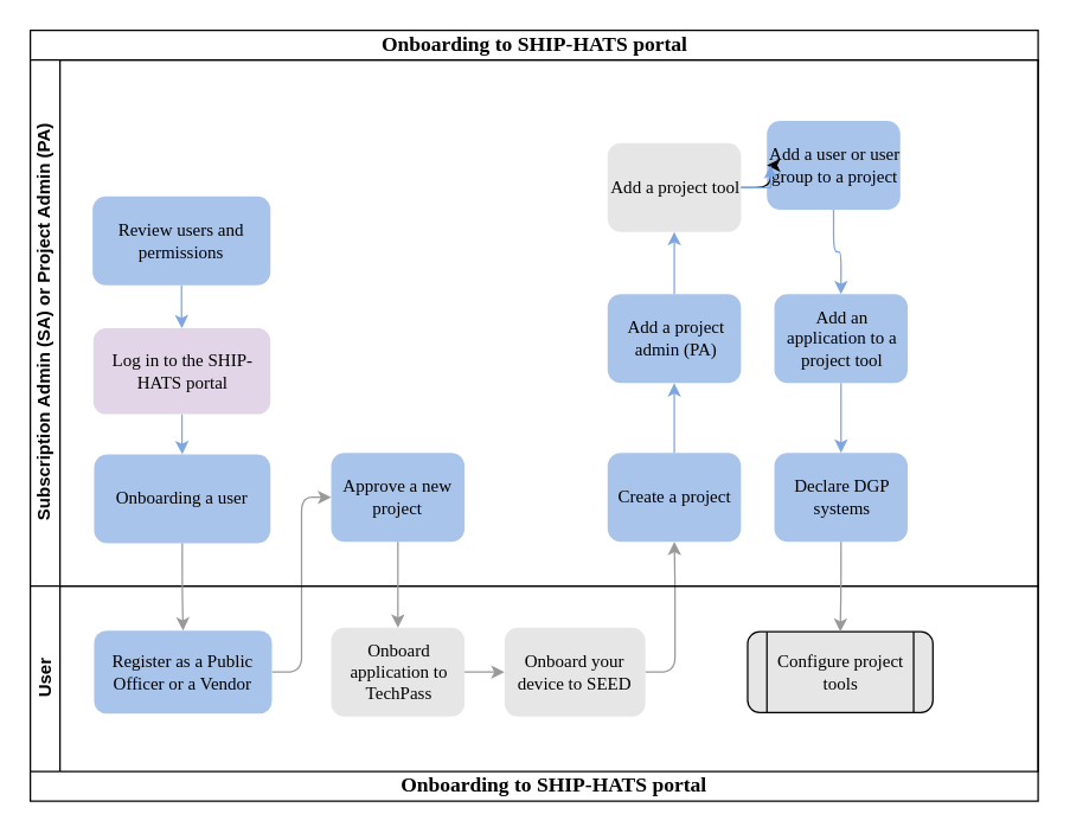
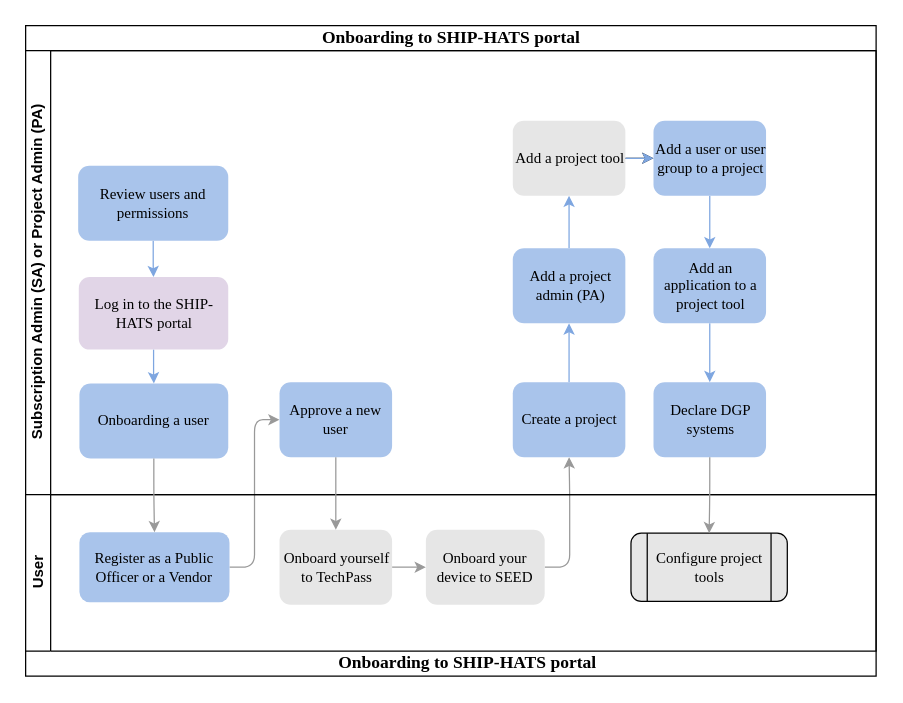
- <mxCell id="19" value="&lt;div style=&quot;text-align: center;&quot;&gt;&lt;span style=&quot;background-color: initial;&quot;&gt;&lt;font style=&quot;font-size: 12px;&quot;&gt;Add a user or user group to a project&lt;/font&gt;&lt;/span&gt;&lt;/div&gt;&lt;div style=&quot;&quot;&gt;&lt;/div&gt;" style="rounded=1;whiteSpace=wrap;html=1;fontFamily=Verdana;fontSize=8;align=left;fillColor=#A9C4EB;strokeColor=none;" parent="5" vertex="1"><mxGeometry x="497" y="41" width="90" height="60" as="geometry" /></mxCell>
+ <mxCell id="19" value="&lt;div style=&quot;text-align: center;&quot;&gt;&lt;span style=&quot;background-color: initial;&quot;&gt;&lt;font style=&quot;font-size: 12px;&quot;&gt;Add a user or user group to a project&lt;/font&gt;&lt;/span&gt;&lt;/div&gt;&lt;div style=&quot;&quot;&gt;&lt;/div&gt;" style="rounded=1;whiteSpace=wrap;html=1;fontFamily=Verdana;fontSize=8;align=left;fillColor=#A9C4EB;strokeColor=none;" parent="5" vertex="1"><mxGeometry x="502" y="56" width="90" height="60" as="geometry" /></mxCell>
- <mxCell id="9" value="&lt;font style=&quot;font-size: 12px;&quot;&gt;Approve a new project&lt;/font&gt;" style="rounded=1;whiteSpace=wrap;html=1;fontFamily=Verdana;fontSize=8;align=center;fillColor=#A9C4EB;strokeColor=none;" parent="5" vertex="1"><mxGeometry x="203" y="265" width="90" height="60" as="geometry" /></mxCell>
+ <mxCell id="9" value="&lt;font style=&quot;font-size: 12px;&quot;&gt;Approve a new user&lt;/font&gt;" style="rounded=1;whiteSpace=wrap;html=1;fontFamily=Verdana;fontSize=8;align=center;fillColor=#A9C4EB;strokeColor=none;" parent="5" vertex="1"><mxGeometry x="203" y="265" width="90" height="60" as="geometry" /></mxCell>
- <mxCell id="27" value="&lt;div style=&quot;text-align: center;&quot;&gt;&lt;span style=&quot;background-color: initial;&quot;&gt;&lt;font style=&quot;font-size: 12px;&quot;&gt;Onboard application to TechPass&lt;/font&gt;&lt;/span&gt;&lt;/div&gt;" style="rounded=1;whiteSpace=wrap;html=1;fontSize=8;fontFamily=Verdana;align=left;strokeColor=none;fillColor=#E6E6E6;" parent="24" vertex="1"><mxGeometry x="203" y="28" width="90" height="60" as="geometry" /></mxCell>
+ <mxCell id="27" value="&lt;div style=&quot;text-align: center;&quot;&gt;&lt;span style=&quot;background-color: initial;&quot;&gt;&lt;font style=&quot;font-size: 12px;&quot;&gt;Onboard yourself to TechPass&lt;/font&gt;&lt;/span&gt;&lt;/div&gt;" style="rounded=1;whiteSpace=wrap;html=1;fontSize=8;fontFamily=Verdana;align=left;strokeColor=none;fillColor=#E6E6E6;" parent="24" vertex="1"><mxGeometry x="203" y="28" width="90" height="60" as="geometry" /></mxCell>
